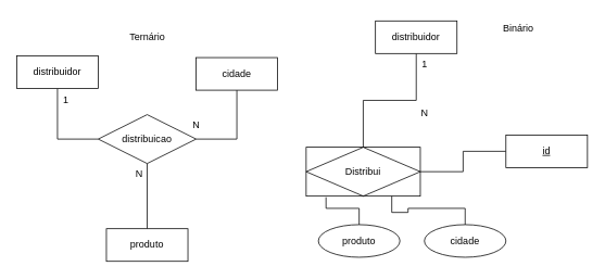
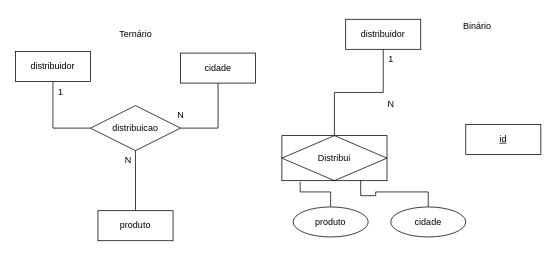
- <mxCell id="9" style="edgeStyle=orthogonalEdgeStyle;rounded=0;orthogonalLoop=1;jettySize=auto;html=1;entryX=1;entryY=0.5;entryDx=0;entryDy=0;endArrow=none;endFill=0;" edge="1" parent="1" source="10" target="4"><mxGeometry relative="1" as="geometry" /></mxCell>
